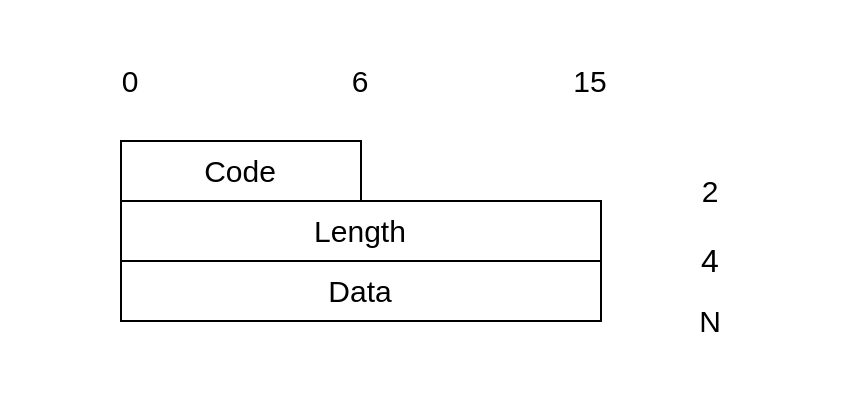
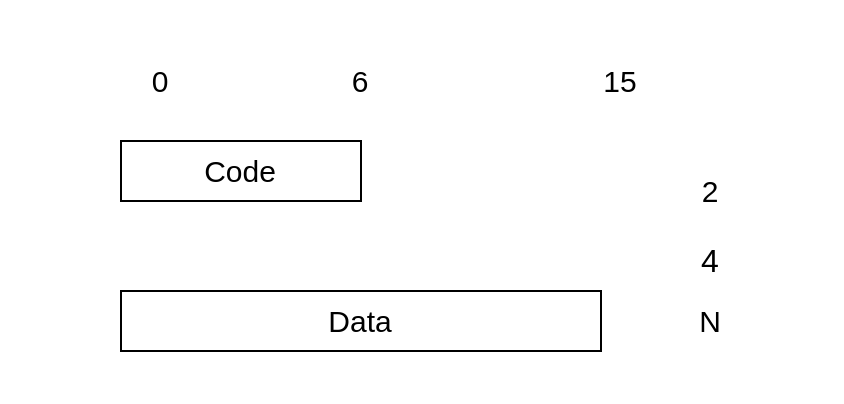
- <mxCell id="6" value="&lt;font style=&quot;font-size: 15px;&quot;&gt;0&lt;/font&gt;" style="rounded=1;whiteSpace=wrap;html=1;strokeColor=none;" parent="1" vertex="1"><mxGeometry x="20" y="20" width="90" height="40" as="geometry" /></mxCell>
+ <mxCell id="6" value="&lt;font style=&quot;font-size: 15px;&quot;&gt;0&lt;/font&gt;" style="rounded=1;whiteSpace=wrap;html=1;strokeColor=none;" parent="1" vertex="1"><mxGeometry x="35" y="20" width="90" height="40" as="geometry" /></mxCell>
- <mxCell id="8" value="15" style="rounded=1;whiteSpace=wrap;html=1;strokeColor=none;fontSize=15;" parent="1" vertex="1"><mxGeometry x="250" y="20" width="90" height="40" as="geometry" /></mxCell>
+ <mxCell id="8" value="15" style="rounded=1;whiteSpace=wrap;html=1;strokeColor=none;fontSize=15;" parent="1" vertex="1"><mxGeometry x="265" y="20" width="90" height="40" as="geometry" /></mxCell>
- <mxCell id="4" value="Length" style="rounded=0;whiteSpace=wrap;html=1;fontSize=15;" parent="1" vertex="1"><mxGeometry x="60" y="100" width="240" height="30" as="geometry" /></mxCell>
- <mxCell id="5" value="&lt;span style=&quot;font-size: 15px;&quot;&gt;Data&lt;/span&gt;" style="rounded=0;whiteSpace=wrap;html=1;" parent="1" vertex="1"><mxGeometry x="60" y="130" width="240" height="30" as="geometry" /></mxCell>
+ <mxCell id="5" value="&lt;span style=&quot;font-size: 15px;&quot;&gt;Data&lt;/span&gt;" style="rounded=0;whiteSpace=wrap;html=1;" parent="1" vertex="1"><mxGeometry x="60" y="145" width="240" height="30" as="geometry" /></mxCell>
